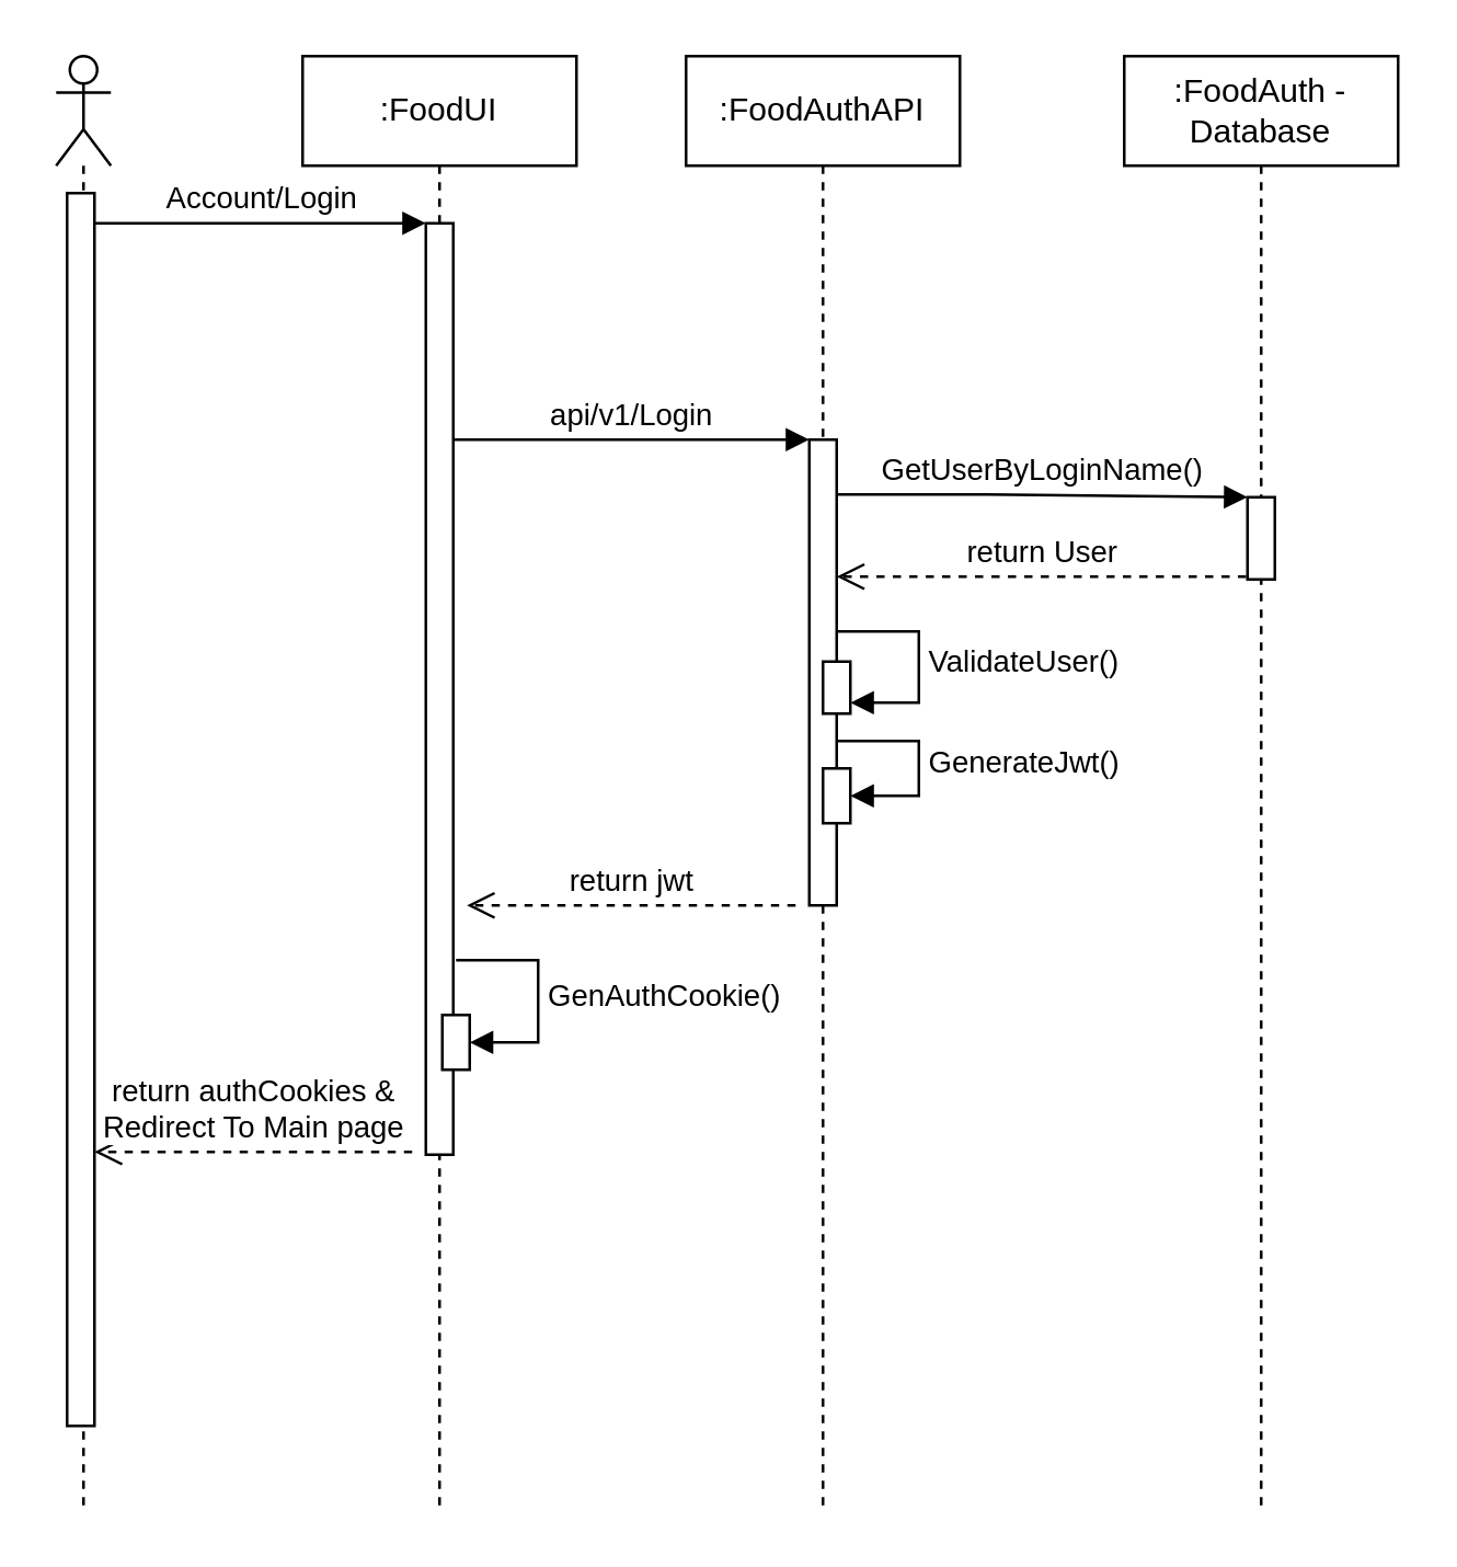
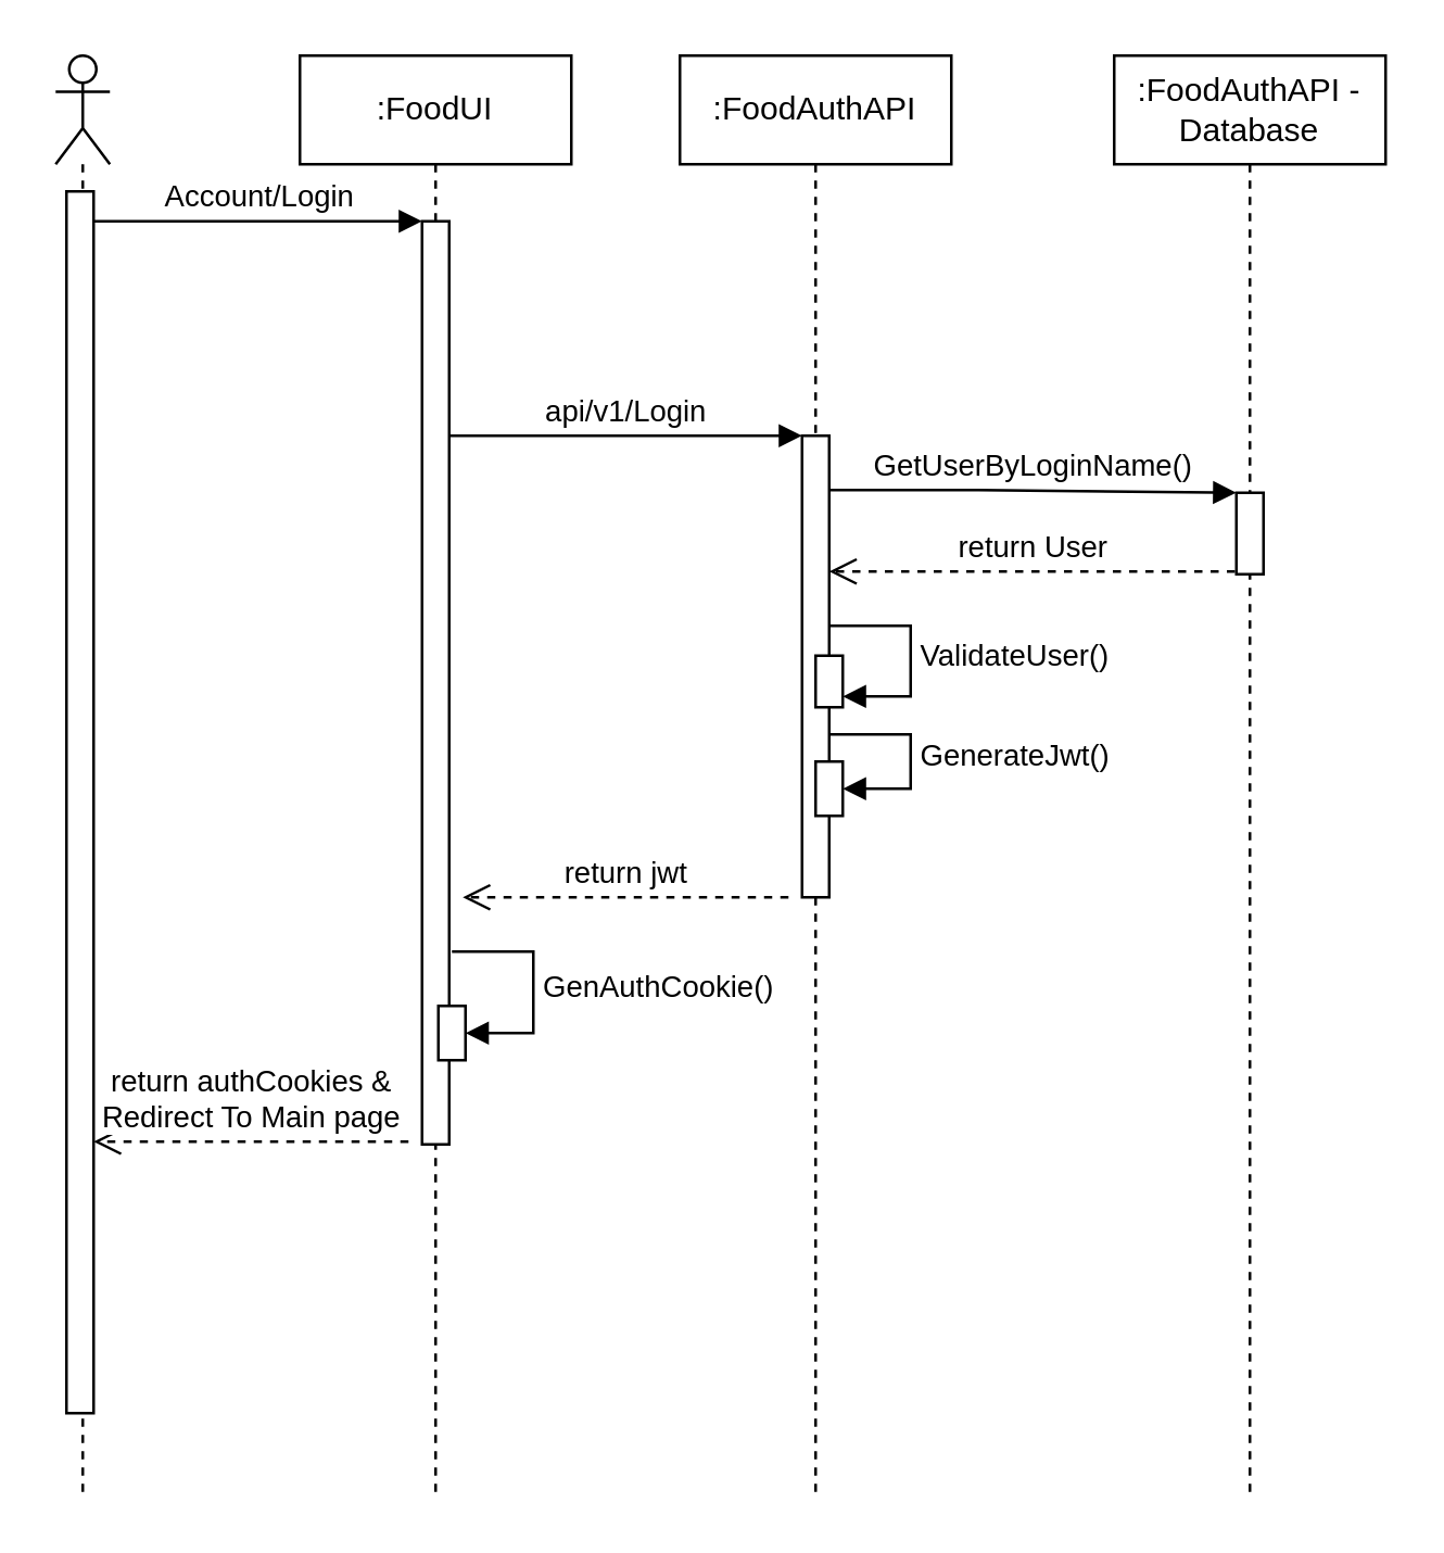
- <mxCell id="14" value=":FoodAuth - Database" style="shape=umlLifeline;perimeter=lifelinePerimeter;whiteSpace=wrap;html=1;container=1;dropTarget=0;collapsible=0;recursiveResize=0;outlineConnect=0;portConstraint=eastwest;newEdgeStyle={&quot;curved&quot;:0,&quot;rounded&quot;:0};" parent="1" vertex="1"><mxGeometry x="410" y="20" width="100" height="530" as="geometry" /></mxCell>
+ <mxCell id="14" value=":FoodAuthAPI - Database" style="shape=umlLifeline;perimeter=lifelinePerimeter;whiteSpace=wrap;html=1;container=1;dropTarget=0;collapsible=0;recursiveResize=0;outlineConnect=0;portConstraint=eastwest;newEdgeStyle={&quot;curved&quot;:0,&quot;rounded&quot;:0};" parent="1" vertex="1"><mxGeometry x="410" y="20" width="100" height="530" as="geometry" /></mxCell>
